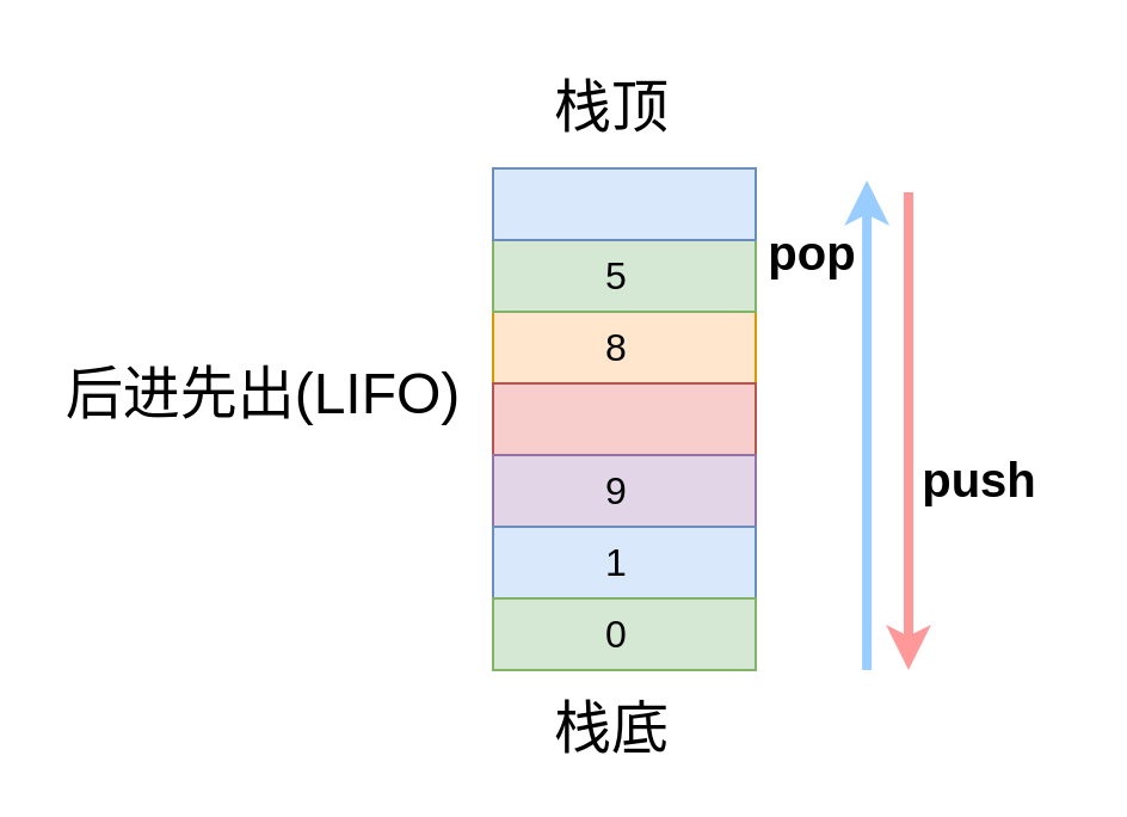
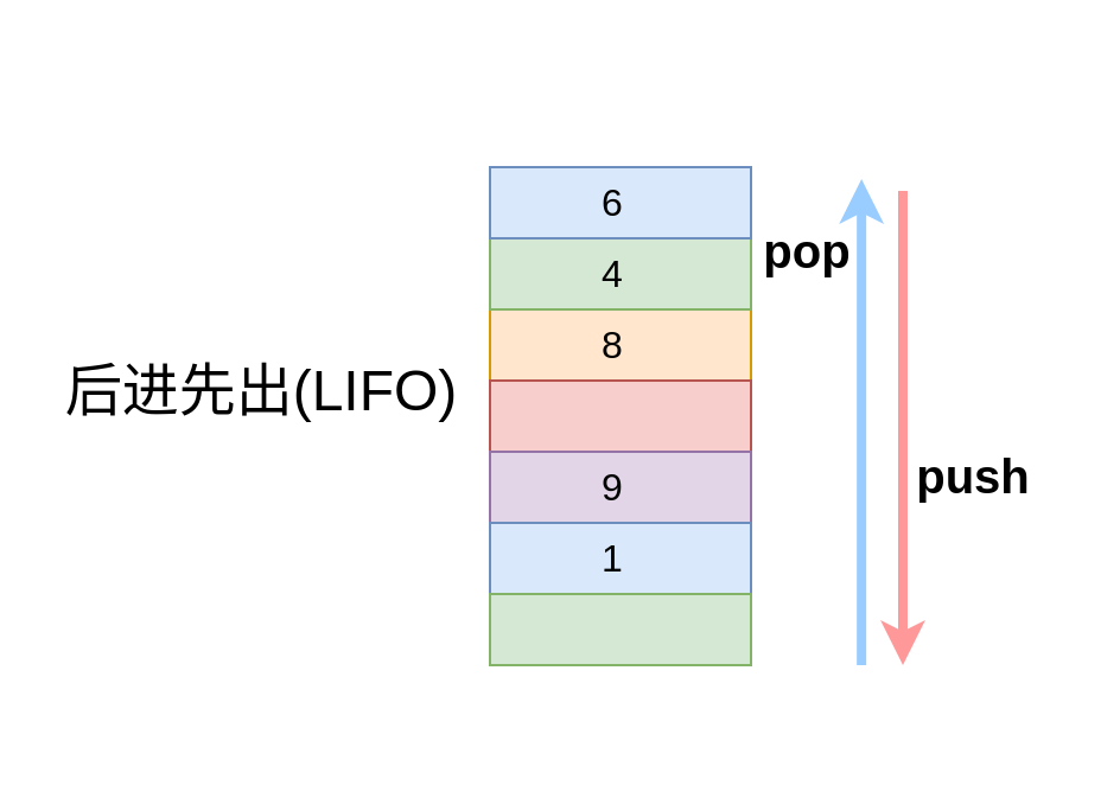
- <mxCell id="2" value="&lt;font style=&quot;font-size: 24px&quot;&gt;栈顶&lt;/font&gt;" style="text;html=1;strokeColor=none;fillColor=none;align=center;verticalAlign=middle;whiteSpace=wrap;rounded=0;" vertex="1" parent="1"><mxGeometry x="206" y="20" width="100" height="50" as="geometry" /></mxCell>
+ <mxCell id="14" value="&lt;font style=&quot;font-size: 16px;&quot;&gt;6&lt;/font&gt;" style="text;html=1;strokeColor=none;fillColor=none;align=center;verticalAlign=middle;whiteSpace=wrap;rounded=0;fontSize=16;labelBackgroundColor=none;labelBorderColor=none;fontStyle=0" vertex="1" parent="1"><mxGeometry x="236" y="75" width="44" height="20" as="geometry" /></mxCell>
- <mxCell id="19" value="&lt;font style=&quot;font-size: 16px;&quot;&gt;5&lt;/font&gt;" style="text;html=1;strokeColor=none;fillColor=none;align=center;verticalAlign=middle;whiteSpace=wrap;rounded=0;strokeWidth=3;fontSize=16;labelBackgroundColor=none;labelBorderColor=none;fontStyle=0" vertex="1" parent="1"><mxGeometry x="236" y="105" width="44" height="20" as="geometry" /></mxCell>
+ <mxCell id="19" value="&lt;font style=&quot;font-size: 16px;&quot;&gt;4&lt;/font&gt;" style="text;html=1;strokeColor=none;fillColor=none;align=center;verticalAlign=middle;whiteSpace=wrap;rounded=0;strokeWidth=3;fontSize=16;labelBackgroundColor=none;labelBorderColor=none;fontStyle=0" vertex="1" parent="1"><mxGeometry x="236" y="105" width="44" height="20" as="geometry" /></mxCell>
- <mxCell id="15" value="&lt;font style=&quot;font-size: 16px;&quot;&gt;0&lt;/font&gt;" style="text;html=1;strokeColor=none;fillColor=none;align=center;verticalAlign=middle;whiteSpace=wrap;rounded=0;strokeWidth=3;fontSize=16;labelBackgroundColor=none;labelBorderColor=none;fontStyle=0" vertex="1" parent="1"><mxGeometry x="236" y="255" width="44" height="20" as="geometry" /></mxCell>
- <mxCell id="3" value="&lt;span style=&quot;font-size: 24px&quot;&gt;栈底&lt;/span&gt;" style="text;html=1;strokeColor=none;fillColor=none;align=center;verticalAlign=middle;whiteSpace=wrap;rounded=0;" vertex="1" parent="1"><mxGeometry x="206" y="290" width="100" height="30" as="geometry" /></mxCell>
